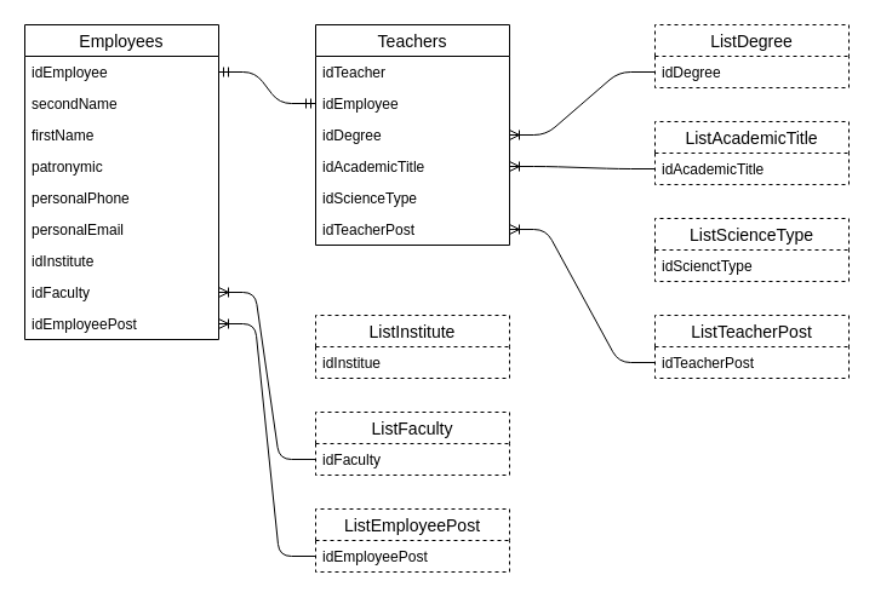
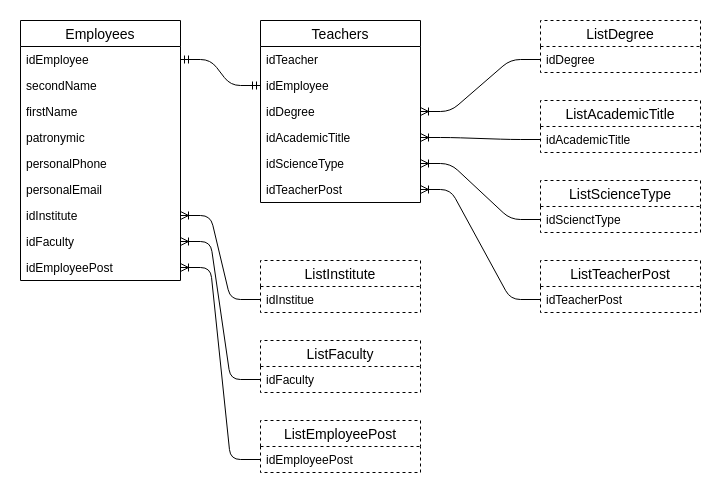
+ <mxCell id="28" value="" style="edgeStyle=entityRelationEdgeStyle;fontSize=12;html=1;endArrow=ERoneToMany;" parent="1" source="15" target="8" edge="1"><mxGeometry width="100" height="100" relative="1" as="geometry"><mxPoint x="430" y="410" as="sourcePoint" /><mxPoint x="530" y="310" as="targetPoint" /></mxGeometry></mxCell>
+ <mxCell id="16" value="" style="edgeStyle=entityRelationEdgeStyle;fontSize=12;html=1;endArrow=ERoneToMany;" parent="1" source="18" target="38" edge="1"><mxGeometry width="100" height="100" relative="1" as="geometry"><mxPoint x="480" y="500" as="sourcePoint" /><mxPoint x="330" y="520" as="targetPoint" /></mxGeometry></mxCell>
